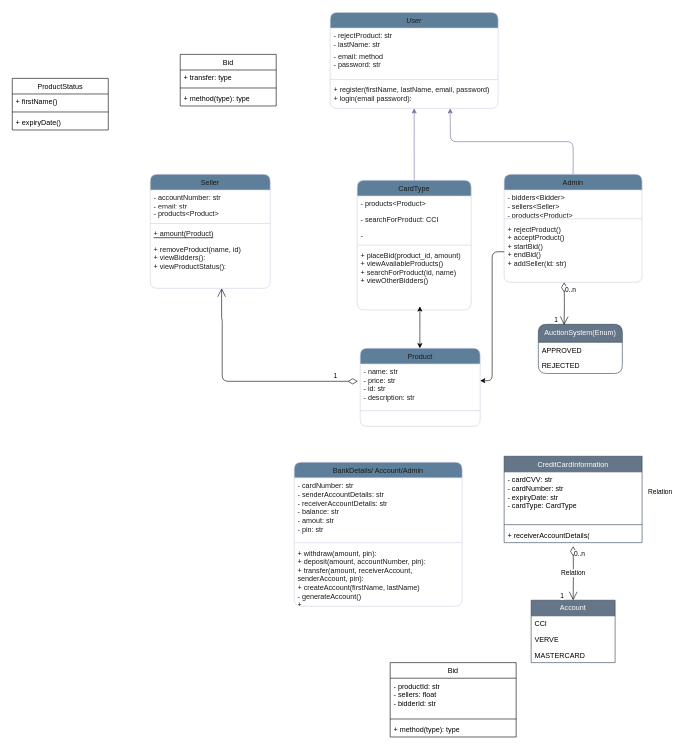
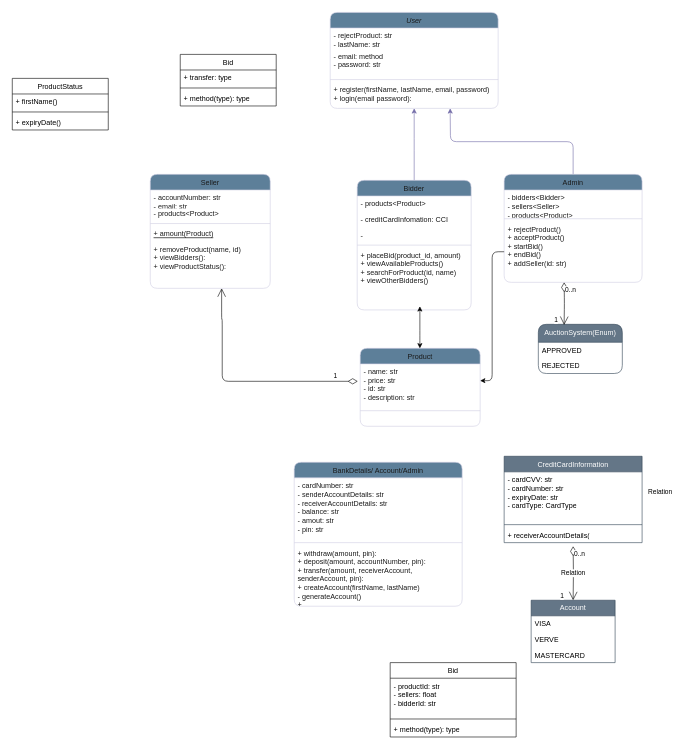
- <mxCell id="14" value="CardType" style="swimlane;fontStyle=0;align=center;verticalAlign=top;childLayout=stackLayout;horizontal=1;startSize=26;horizontalStack=0;resizeParent=1;resizeLast=0;collapsible=1;marginBottom=0;rounded=1;shadow=0;strokeWidth=1;labelBackgroundColor=none;fillColor=#5D7F99;strokeColor=#D0CEE2;fontColor=#1A1A1A;" parent="1" vertex="1"><mxGeometry x="595" y="300" width="190" height="216" as="geometry"><mxRectangle x="550" y="140" width="160" height="26" as="alternateBounds" /></mxGeometry></mxCell>
+ <mxCell id="14" value="Bidder" style="swimlane;fontStyle=0;align=center;verticalAlign=top;childLayout=stackLayout;horizontal=1;startSize=26;horizontalStack=0;resizeParent=1;resizeLast=0;collapsible=1;marginBottom=0;rounded=1;shadow=0;strokeWidth=1;labelBackgroundColor=none;fillColor=#5D7F99;strokeColor=#D0CEE2;fontColor=#1A1A1A;" parent="1" vertex="1"><mxGeometry x="595" y="300" width="190" height="216" as="geometry"><mxRectangle x="550" y="140" width="160" height="26" as="alternateBounds" /></mxGeometry></mxCell>
- <mxCell id="16" value="- searchForProduct: CCI" style="text;align=left;verticalAlign=top;spacingLeft=4;spacingRight=4;overflow=hidden;rotatable=0;points=[[0,0.5],[1,0.5]];portConstraint=eastwest;rounded=1;shadow=0;html=0;labelBackgroundColor=none;fontColor=#1A1A1A;" parent="14" vertex="1"><mxGeometry y="52" width="190" height="26" as="geometry" /></mxCell>
+ <mxCell id="16" value="- creditCardInfomation: CCI" style="text;align=left;verticalAlign=top;spacingLeft=4;spacingRight=4;overflow=hidden;rotatable=0;points=[[0,0.5],[1,0.5]];portConstraint=eastwest;rounded=1;shadow=0;html=0;labelBackgroundColor=none;fontColor=#1A1A1A;" parent="14" vertex="1"><mxGeometry y="52" width="190" height="26" as="geometry" /></mxCell>
- <mxCell id="46" value="CCI" style="text;strokeColor=none;fillColor=none;align=left;verticalAlign=top;spacingLeft=4;spacingRight=4;overflow=hidden;rotatable=0;points=[[0,0.5],[1,0.5]];portConstraint=eastwest;whiteSpace=wrap;html=1;" parent="45" vertex="1"><mxGeometry y="26" width="140" height="26" as="geometry" /></mxCell>
+ <mxCell id="46" value="VISA" style="text;strokeColor=none;fillColor=none;align=left;verticalAlign=top;spacingLeft=4;spacingRight=4;overflow=hidden;rotatable=0;points=[[0,0.5],[1,0.5]];portConstraint=eastwest;whiteSpace=wrap;html=1;" parent="45" vertex="1"><mxGeometry y="26" width="140" height="26" as="geometry" /></mxCell>
